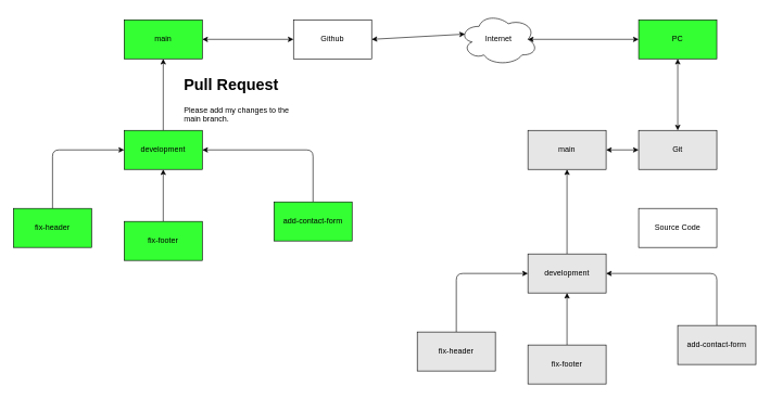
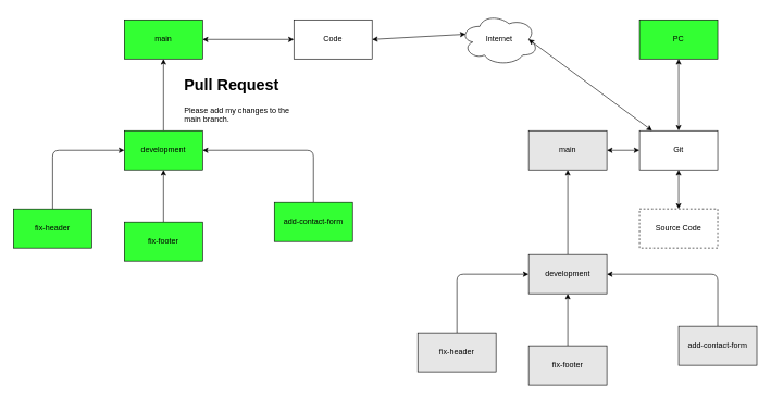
- <mxCell id="2" value="Github" style="rounded=0;whiteSpace=wrap;html=1;" vertex="1" parent="1"><mxGeometry x="450" y="30" width="120" height="60" as="geometry" /></mxCell>
+ <mxCell id="2" value="Code" style="rounded=0;whiteSpace=wrap;html=1;" vertex="1" parent="1"><mxGeometry x="450" y="30" width="120" height="60" as="geometry" /></mxCell>
- <mxCell id="8" value="" style="endArrow=classic;startArrow=classic;html=1;entryX=0;entryY=0.5;entryDx=0;entryDy=0;exitX=0.875;exitY=0.5;exitDx=0;exitDy=0;exitPerimeter=0;" edge="1" parent="1" source="5" target="4"><mxGeometry width="50" height="50" relative="1" as="geometry"><mxPoint x="800" y="250" as="sourcePoint" /><mxPoint x="850" y="200" as="targetPoint" /></mxGeometry></mxCell>
+ <mxCell id="8" value="" style="endArrow=classic;startArrow=classic;html=1;exitX=0.875;exitY=0.5;exitDx=0;exitDy=0;exitPerimeter=0;" edge="1" parent="1" source="5" target="3"><mxGeometry width="50" height="50" relative="1" as="geometry"><mxPoint x="800" y="250" as="sourcePoint" /><mxPoint x="850" y="200" as="targetPoint" /></mxGeometry></mxCell>
- <mxCell id="3" value="Git" style="rounded=0;whiteSpace=wrap;html=1;fillColor=#e6e6e6;" vertex="1" parent="1"><mxGeometry x="980" y="200" width="120" height="60" as="geometry" /></mxCell>
+ <mxCell id="3" value="Git" style="rounded=0;whiteSpace=wrap;html=1;" vertex="1" parent="1"><mxGeometry x="980" y="200" width="120" height="60" as="geometry" /></mxCell>
+ <mxCell id="10" value="" style="endArrow=classic;startArrow=classic;html=1;exitX=0.5;exitY=0;exitDx=0;exitDy=0;entryX=0.5;entryY=1;entryDx=0;entryDy=0;" edge="1" parent="1" source="9" target="3"><mxGeometry width="50" height="50" relative="1" as="geometry"><mxPoint x="520" y="300" as="sourcePoint" /><mxPoint x="570" y="250" as="targetPoint" /></mxGeometry></mxCell>
- <mxCell id="9" value="Source Code" style="rounded=0;whiteSpace=wrap;html=1;" vertex="1" parent="1"><mxGeometry x="980" y="320" width="120" height="60" as="geometry" /></mxCell>
+ <mxCell id="9" value="Source Code" style="rounded=0;whiteSpace=wrap;html=1;dashed=1;" vertex="1" parent="1"><mxGeometry x="980" y="320" width="120" height="60" as="geometry" /></mxCell>
